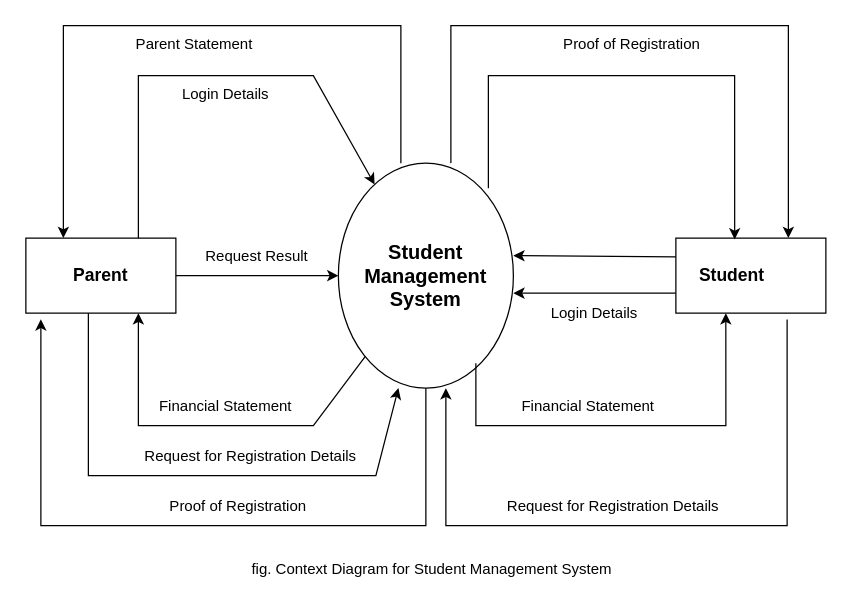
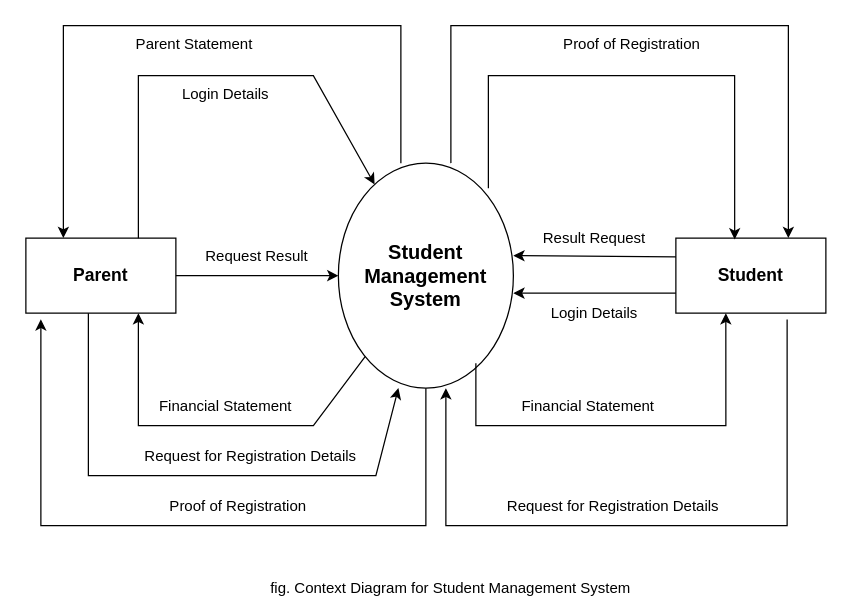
+ <mxCell id="12" value="Result Request" style="text;strokeColor=none;align=center;fillColor=none;html=1;verticalAlign=middle;whiteSpace=wrap;rounded=0;" vertex="1" parent="1"><mxGeometry x="430" y="175" width="90" height="30" as="geometry" /></mxCell>
- <mxCell id="7" value="&lt;font style=&quot;font-size: 14px;&quot;&gt;&lt;b&gt;Student&lt;/b&gt;&lt;/font&gt;" style="text;strokeColor=none;align=center;fillColor=none;html=1;verticalAlign=middle;whiteSpace=wrap;rounded=0;" vertex="1" parent="1"><mxGeometry x="555" y="205" width="60" height="30" as="geometry" /></mxCell>
+ <mxCell id="7" value="&lt;font style=&quot;font-size: 14px;&quot;&gt;&lt;b&gt;Student&lt;/b&gt;&lt;/font&gt;" style="text;strokeColor=none;align=center;fillColor=none;html=1;verticalAlign=middle;whiteSpace=wrap;rounded=0;" vertex="1" parent="1"><mxGeometry x="570" y="205" width="60" height="30" as="geometry" /></mxCell>
- <mxCell id="31" value="fig. Context Diagram for Student Management System" style="text;strokeColor=none;align=center;fillColor=none;html=1;verticalAlign=middle;whiteSpace=wrap;rounded=0;" vertex="1" parent="1"><mxGeometry x="180" y="440" width="330" height="30" as="geometry" /></mxCell>
+ <mxCell id="31" value="fig. Context Diagram for Student Management System" style="text;strokeColor=none;align=center;fillColor=none;html=1;verticalAlign=middle;whiteSpace=wrap;rounded=0;" vertex="1" parent="1"><mxGeometry x="195" y="455" width="330" height="30" as="geometry" /></mxCell>
